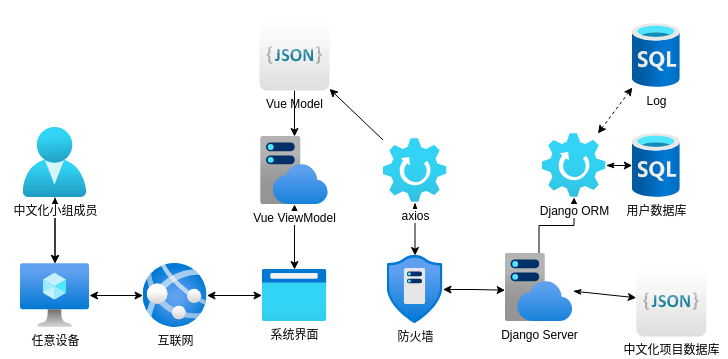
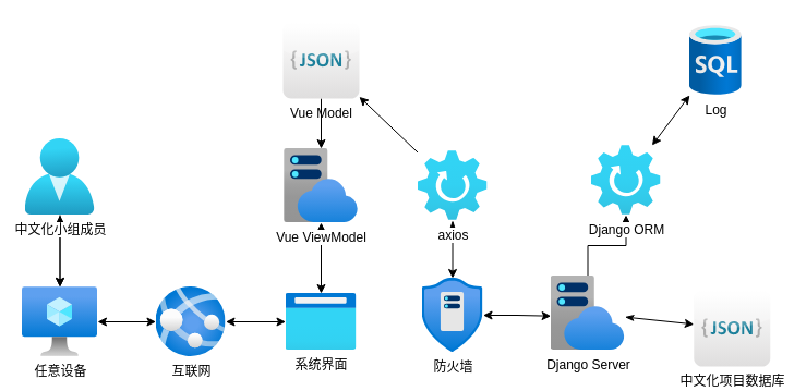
- <mxCell id="23" style="rounded=0;orthogonalLoop=1;jettySize=auto;html=1;startArrow=classic;startFill=1;dashed=1;" parent="1" source="24" target="26" edge="1"><mxGeometry relative="1" as="geometry" /></mxCell>
+ <mxCell id="23" style="rounded=0;orthogonalLoop=1;jettySize=auto;html=1;startArrow=classic;startFill=1;" parent="1" source="24" target="26" edge="1"><mxGeometry relative="1" as="geometry" /></mxCell>
- <mxCell id="22" style="edgeStyle=orthogonalEdgeStyle;rounded=0;orthogonalLoop=1;jettySize=auto;html=1;startArrow=classicThin;startFill=1;" parent="1" source="24" target="7" edge="1"><mxGeometry relative="1" as="geometry" /></mxCell>
- <mxCell id="7" value="用户数据库" style="image;aspect=fixed;html=1;points=[];align=center;fontSize=12;image=img/lib/azure2/databases/SQL_Database.svg;" parent="1" vertex="1"><mxGeometry x="631.77" y="133" width="48" height="64" as="geometry" /></mxCell>
